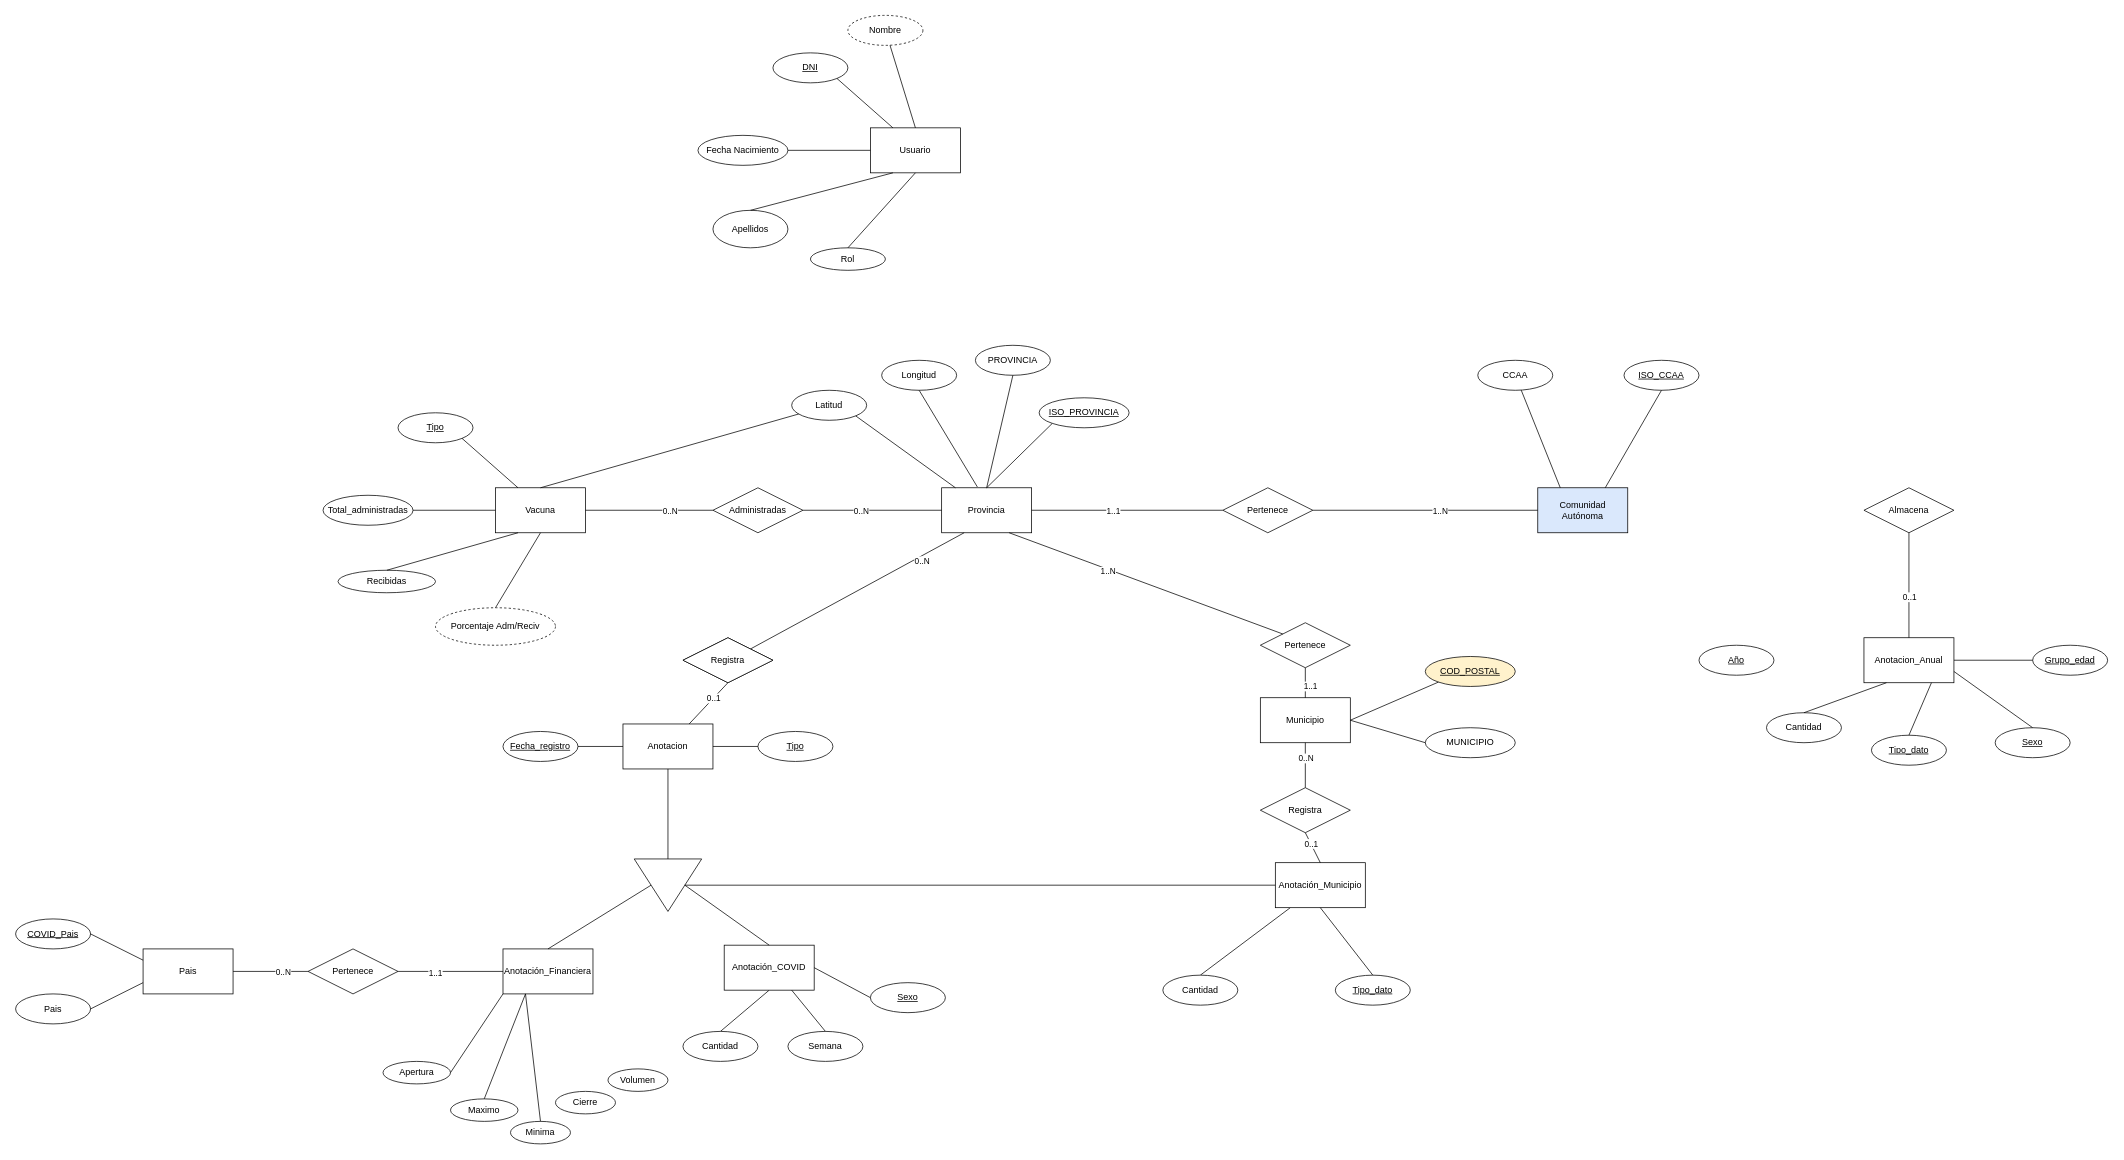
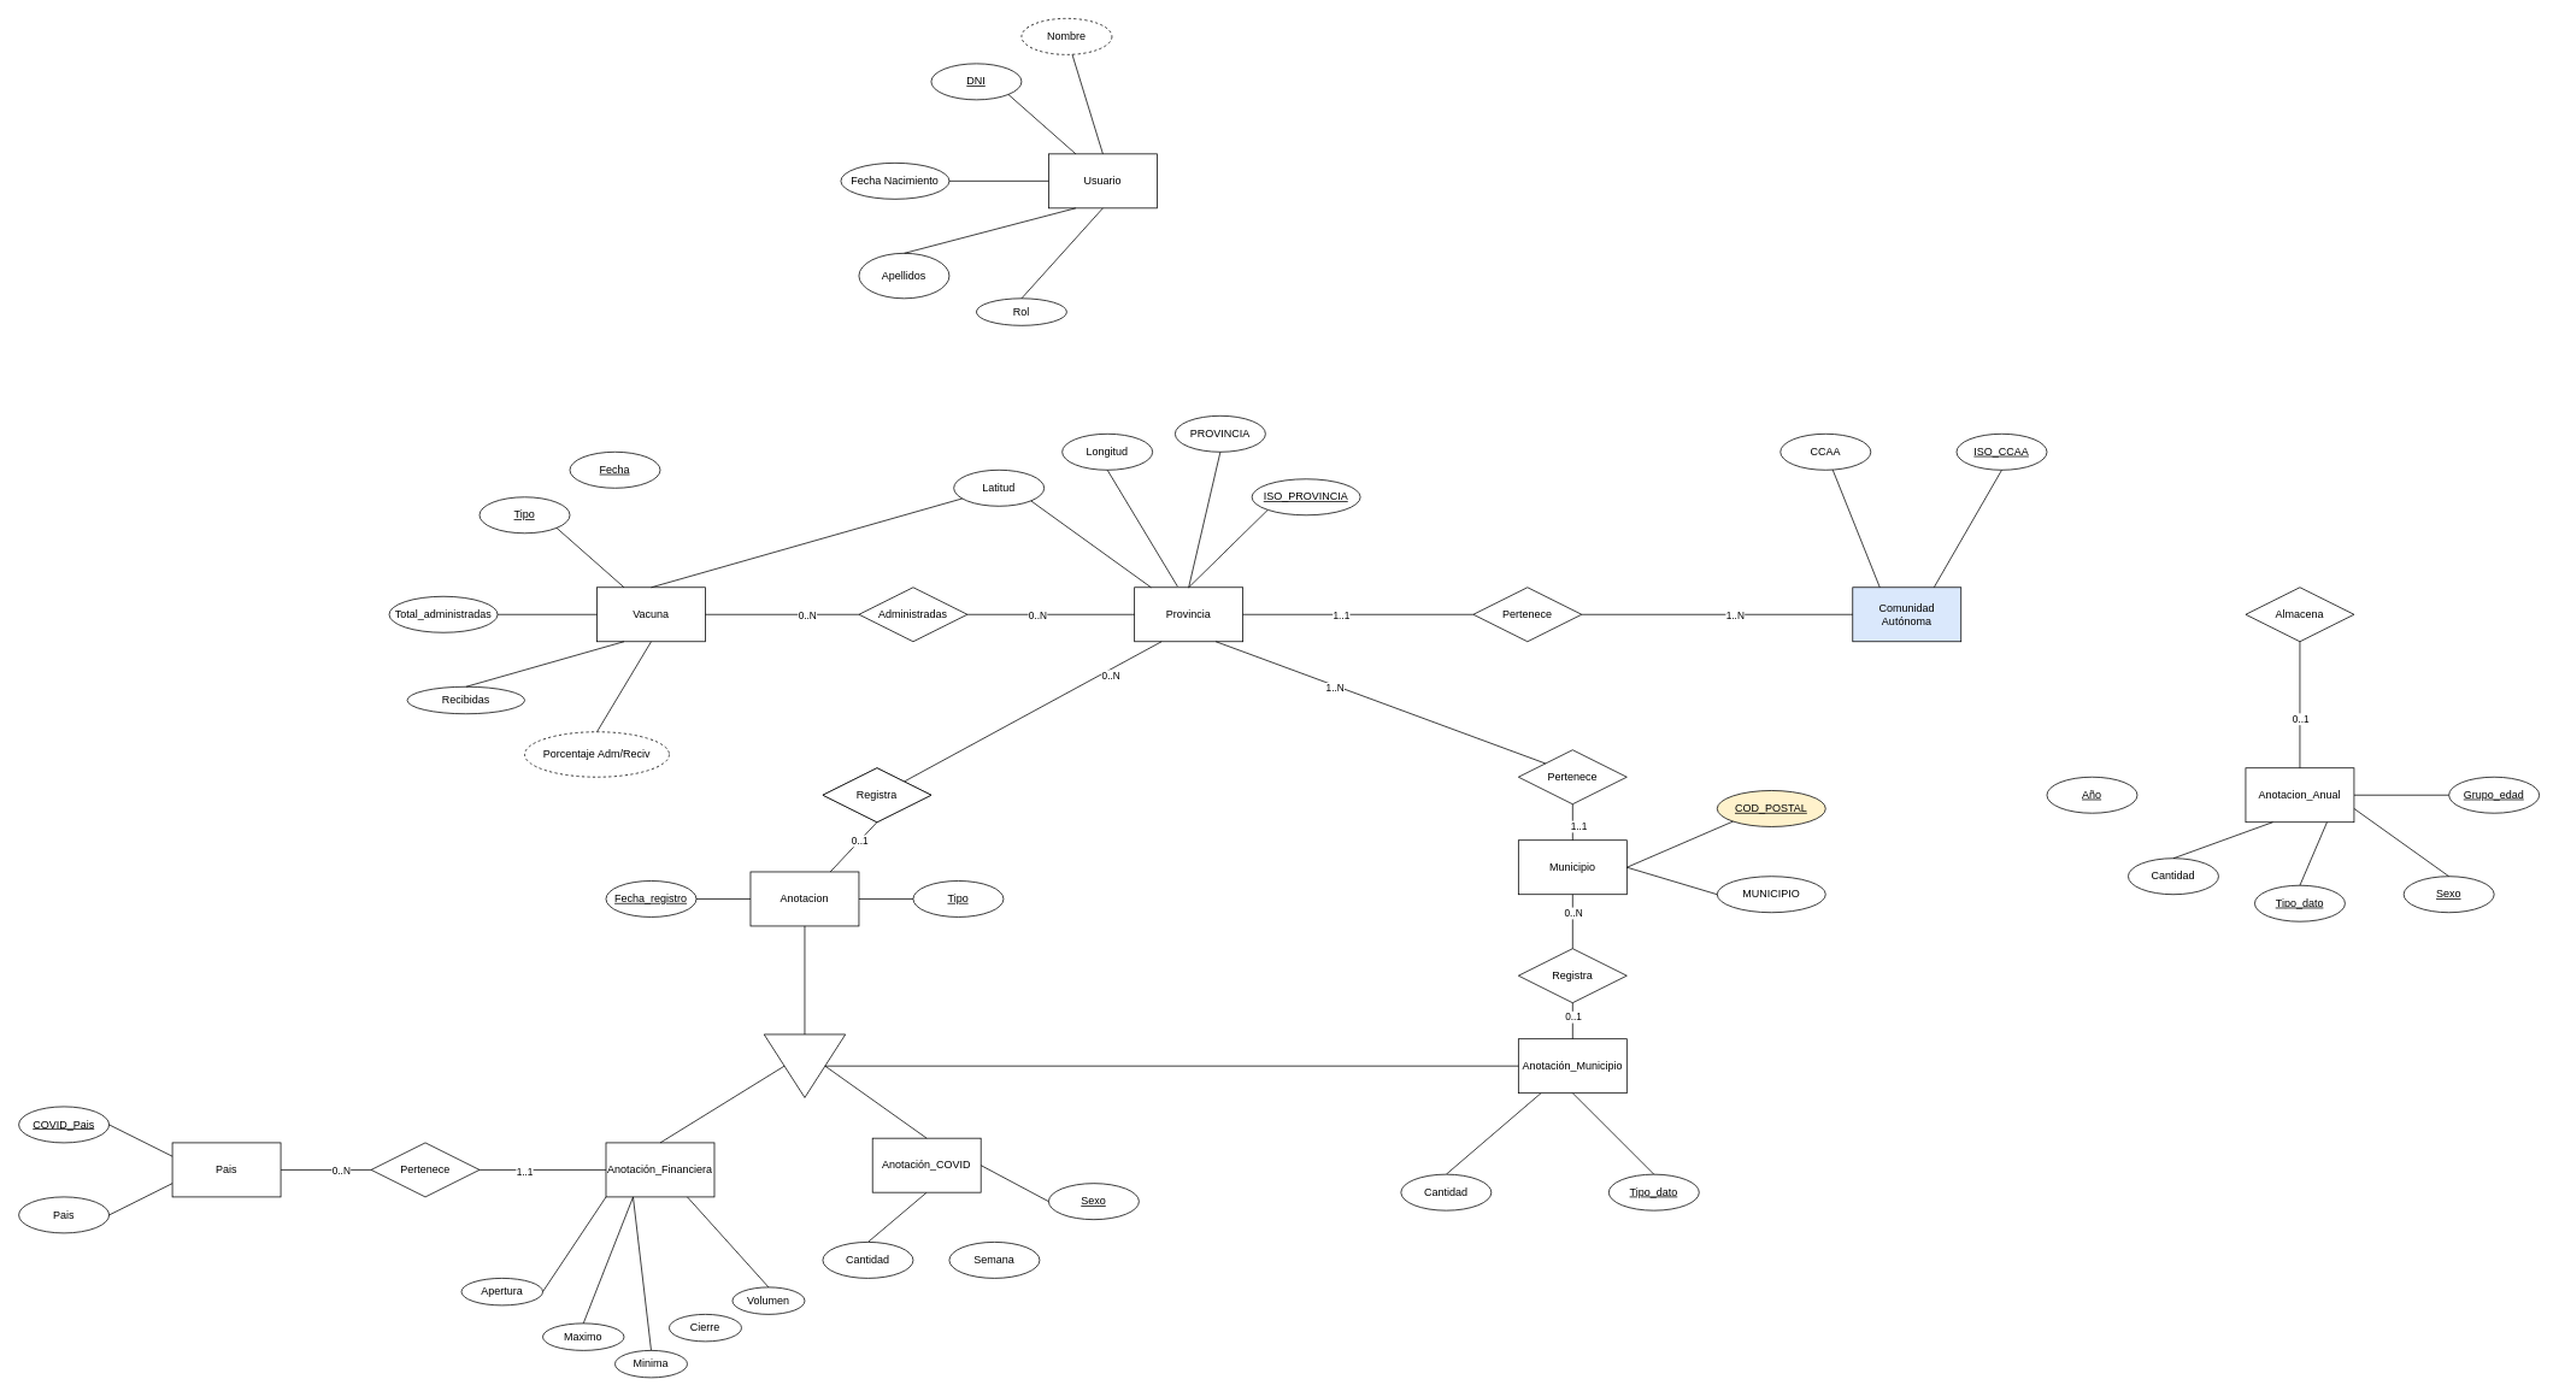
+ <mxCell id="70" value="&lt;u&gt;Fecha&lt;/u&gt;" style="ellipse;whiteSpace=wrap;html=1;" parent="1" vertex="1"><mxGeometry x="630" y="500" width="100" height="40" as="geometry" /></mxCell>
- <mxCell id="72" value="Anotación_Municipio" style="rounded=0;whiteSpace=wrap;html=1;" parent="1" vertex="1"><mxGeometry x="1700" y="1150" width="120" height="60" as="geometry" /></mxCell>
+ <mxCell id="72" value="Anotación_Municipio" style="rounded=0;whiteSpace=wrap;html=1;" parent="1" vertex="1"><mxGeometry x="1680" y="1150" width="120" height="60" as="geometry" /></mxCell>
- <mxCell id="119" value="" style="endArrow=none;html=1;rounded=0;entryX=0.75;entryY=1;entryDx=0;entryDy=0;exitX=0.5;exitY=0;exitDx=0;exitDy=0;" edge="1" parent="1" source="116" target="106"><mxGeometry width="50" height="50" relative="1" as="geometry"><mxPoint x="1220" y="1315" as="sourcePoint" /><mxPoint x="1095" y="1300" as="targetPoint" /></mxGeometry></mxCell>
+ <mxCell id="101" value="" style="endArrow=none;html=1;rounded=0;strokeColor=default;exitX=0.5;exitY=0;exitDx=0;exitDy=0;entryX=0.75;entryY=1;entryDx=0;entryDy=0;" parent="1" source="102" target="93" edge="1"><mxGeometry width="50" height="50" relative="1" as="geometry"><mxPoint x="780" y="1485" as="sourcePoint" /><mxPoint x="840" y="1395" as="targetPoint" /></mxGeometry></mxCell>
